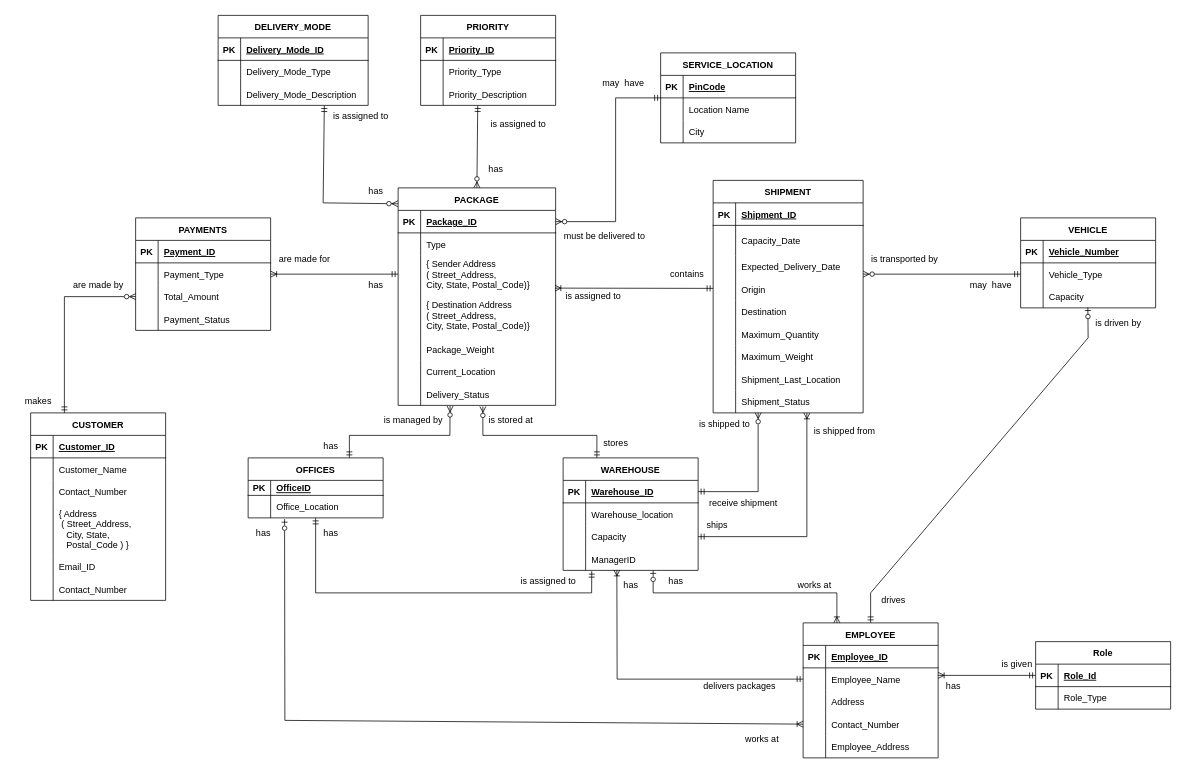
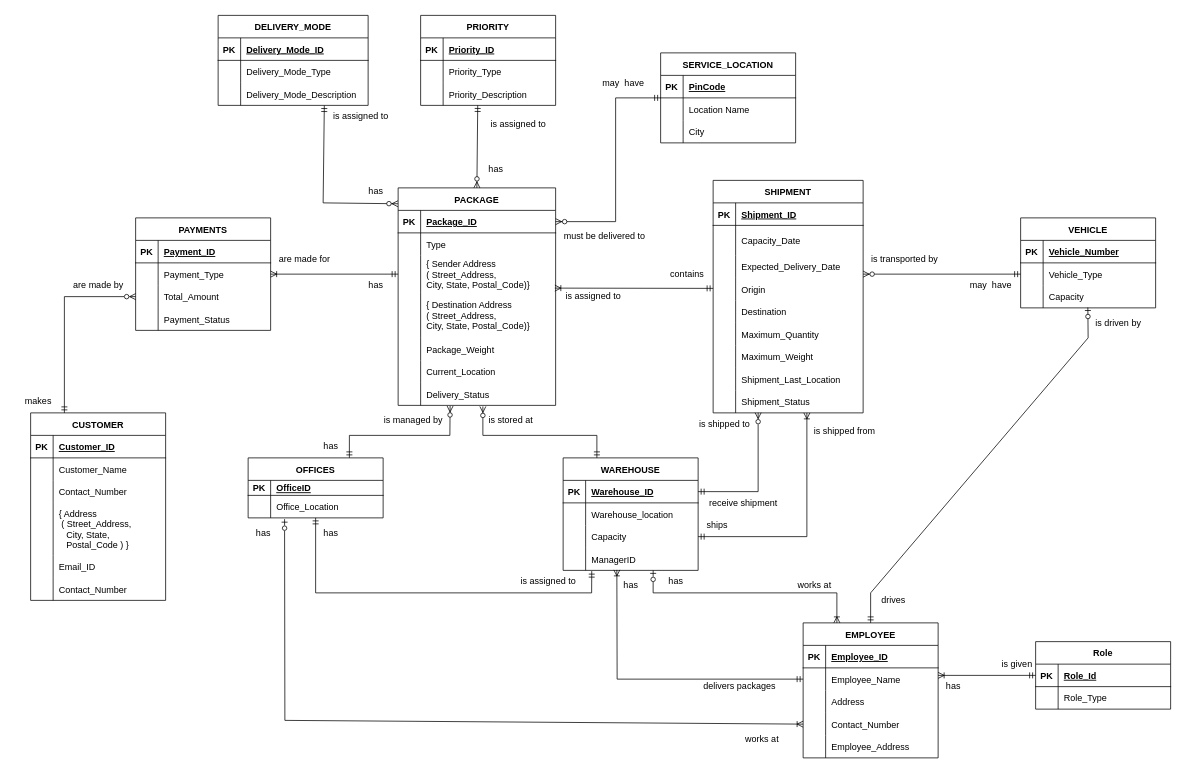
- <mxCell id="193" value="stores" style="text;html=1;align=center;verticalAlign=middle;resizable=0;points=[];autosize=1;strokeColor=none;fillColor=none;" vertex="1" parent="1"><mxGeometry x="790" y="575" width="60" height="30" as="geometry" /></mxCell>
